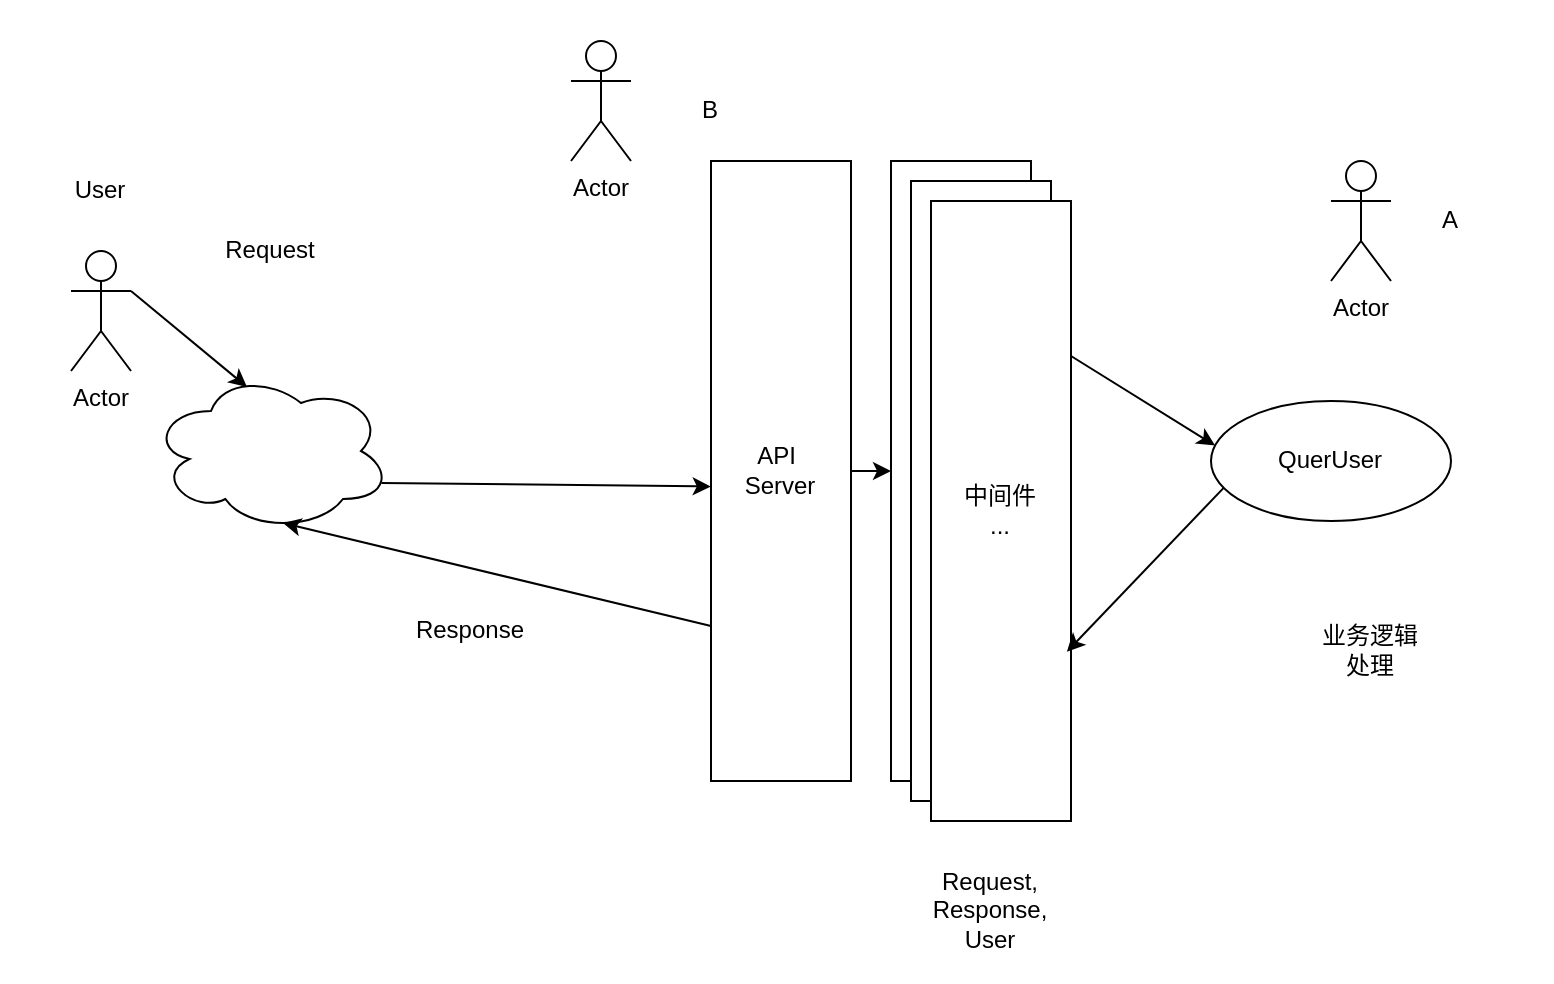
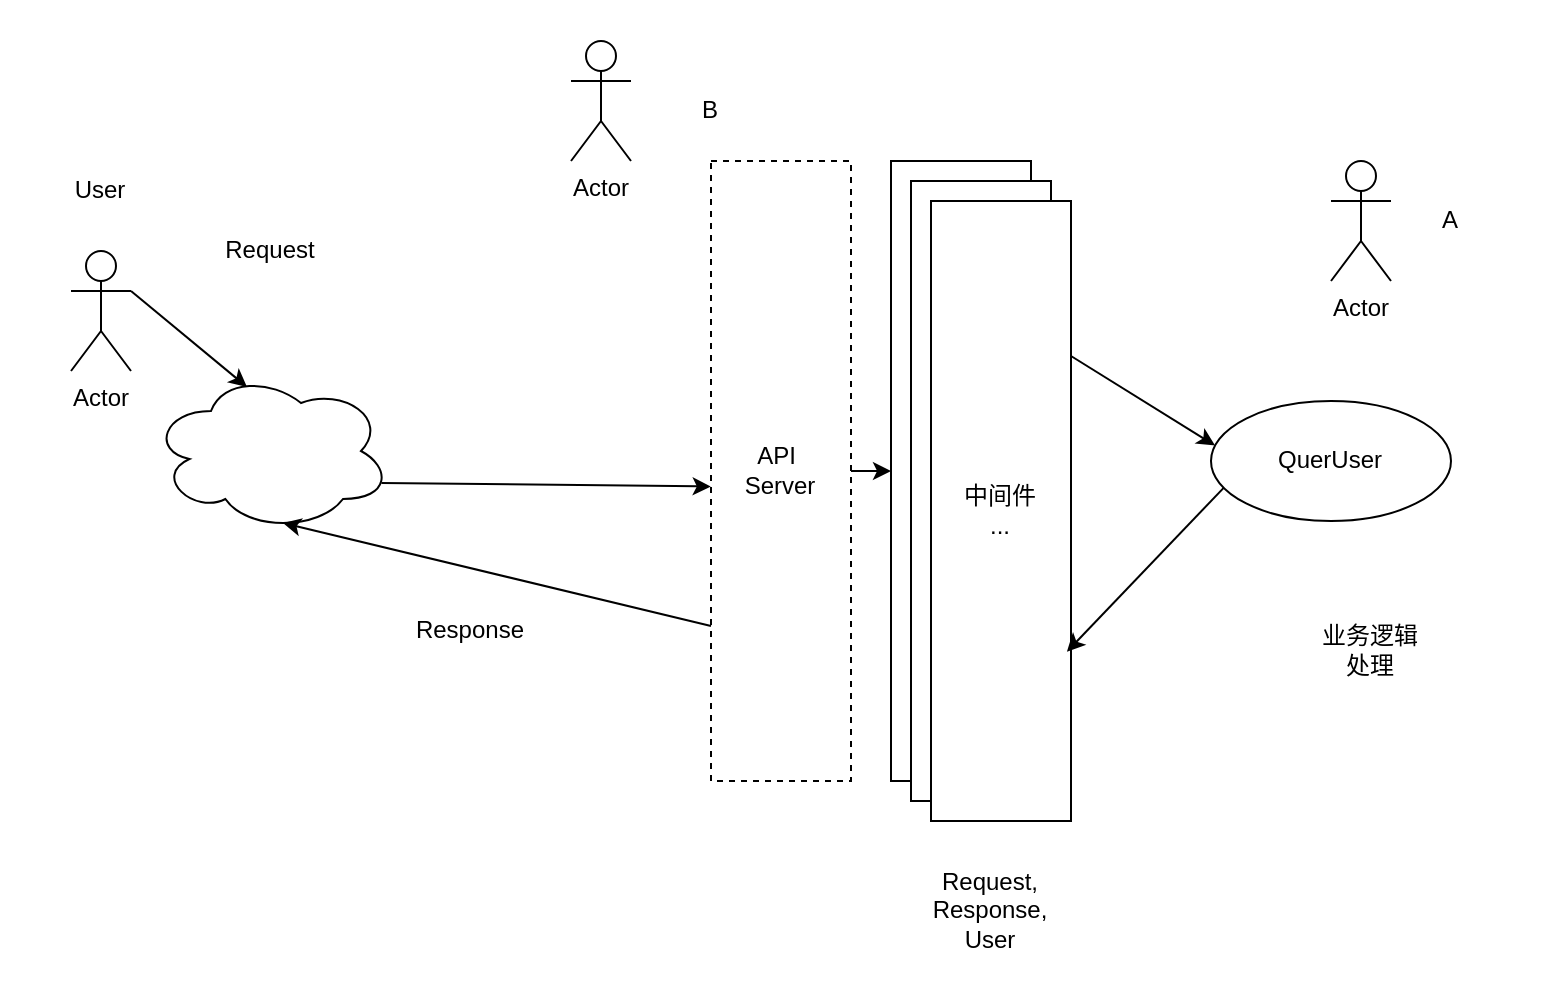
- <mxCell id="13" value="API&amp;nbsp;&lt;div&gt;Server&lt;/div&gt;" style="rounded=0;whiteSpace=wrap;html=1;" vertex="1" parent="1"><mxGeometry x="355" y="80" width="70" height="310" as="geometry" /></mxCell>
+ <mxCell id="13" value="API&amp;nbsp;&lt;div&gt;Server&lt;/div&gt;" style="rounded=0;whiteSpace=wrap;html=1;dashed=1;" vertex="1" parent="1"><mxGeometry x="355" y="80" width="70" height="310" as="geometry" /></mxCell>
